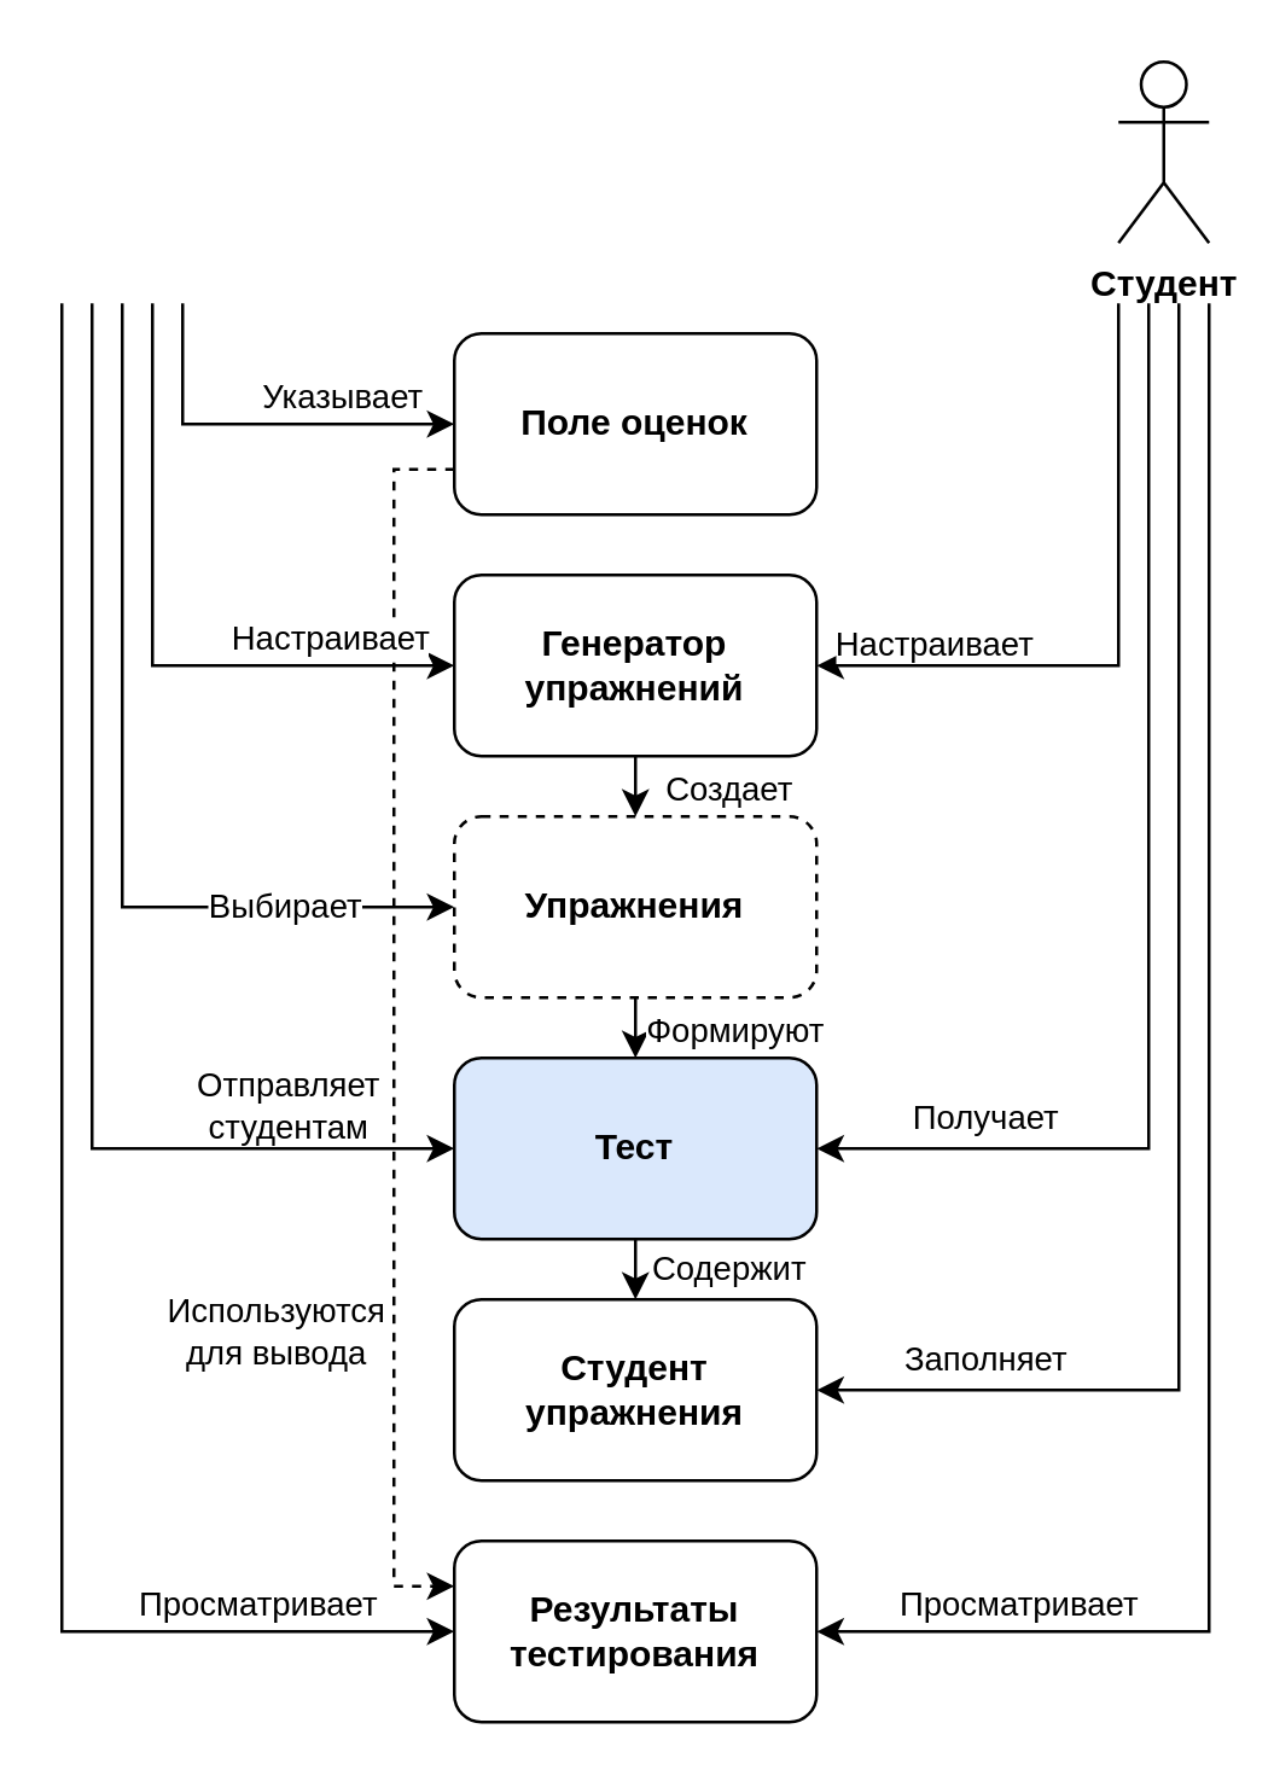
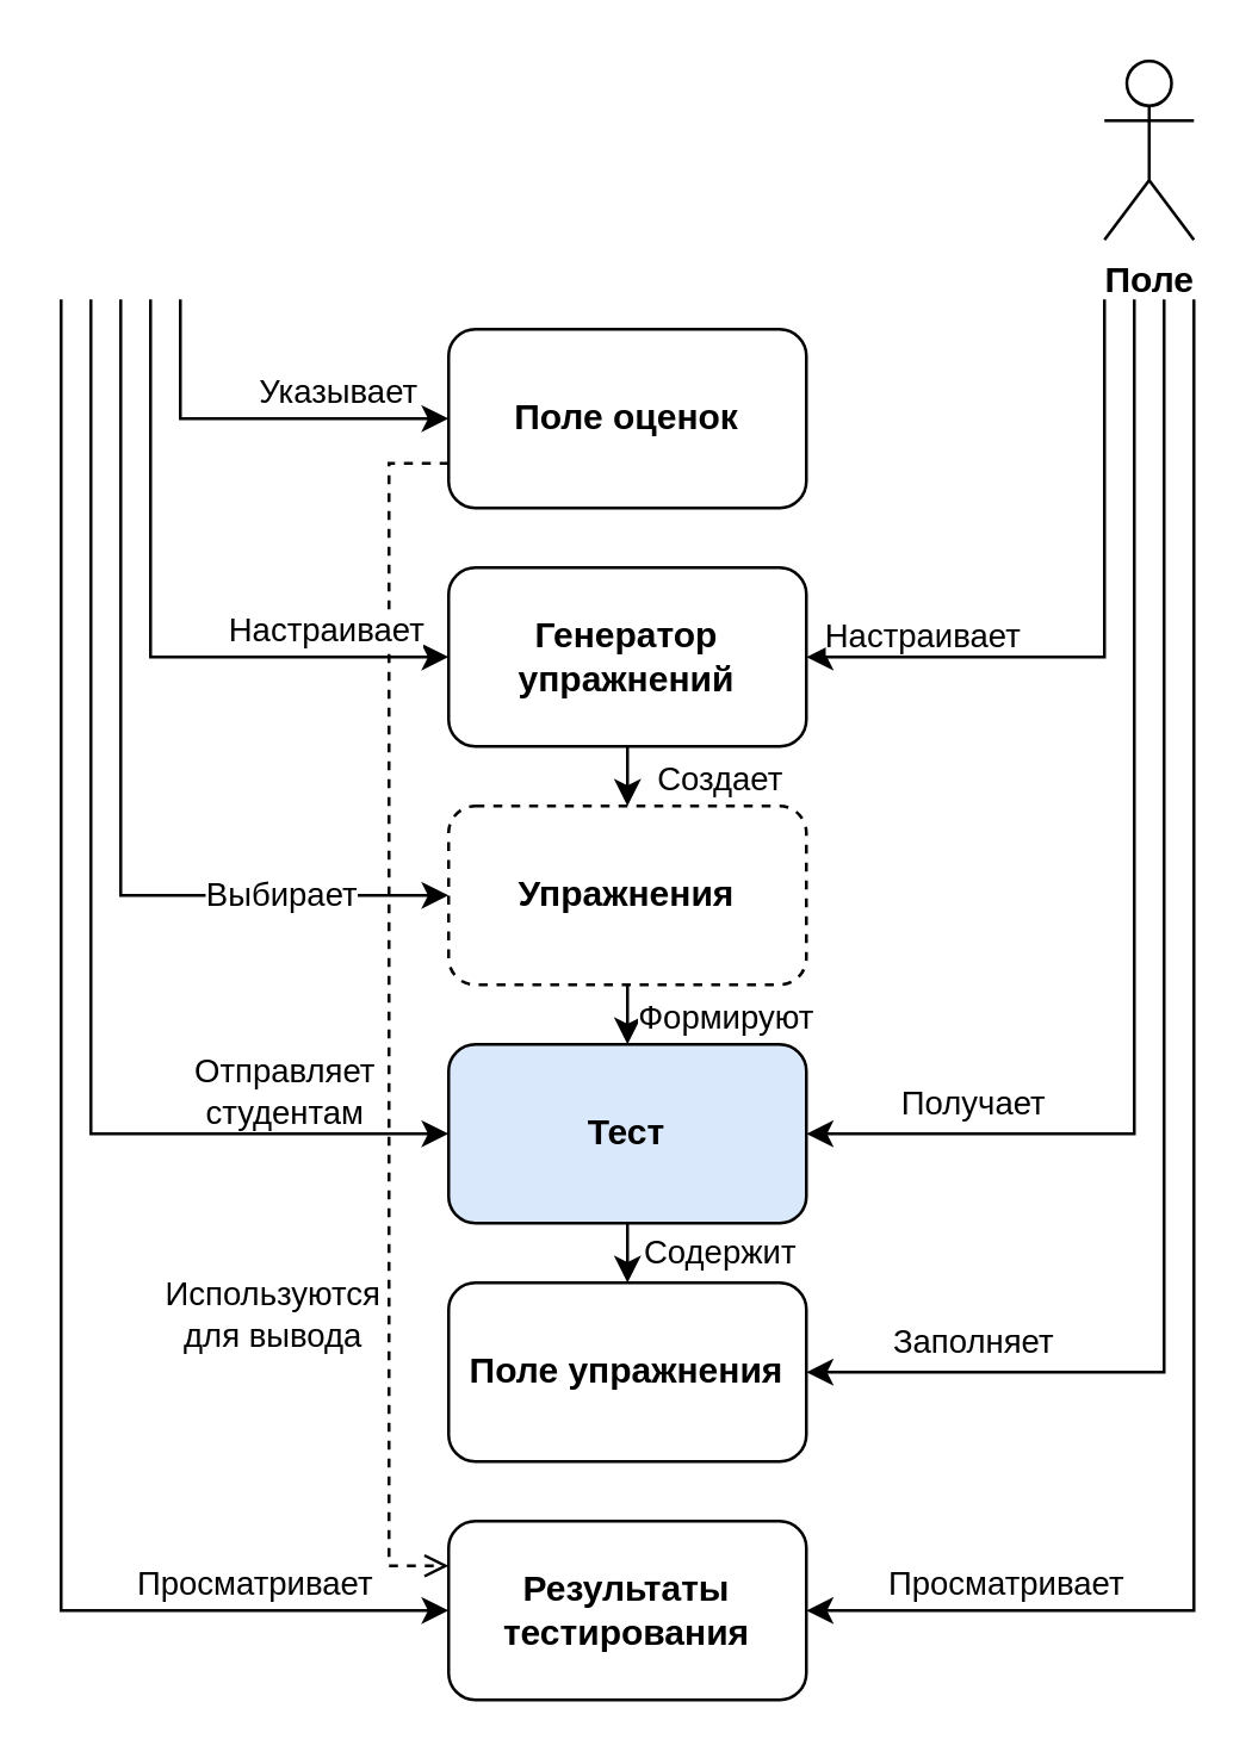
- <mxCell id="4" value="Студент" style="shape=umlActor;verticalLabelPosition=bottom;verticalAlign=top;html=1;outlineConnect=0;fontStyle=1" vertex="1" parent="1"><mxGeometry x="370" y="20" width="30" height="60" as="geometry" /></mxCell>
+ <mxCell id="4" value="Поле" style="shape=umlActor;verticalLabelPosition=bottom;verticalAlign=top;html=1;outlineConnect=0;fontStyle=1" vertex="1" parent="1"><mxGeometry x="370" y="20" width="30" height="60" as="geometry" /></mxCell>
- <mxCell id="17" value="Студент упражнения" style="rounded=1;whiteSpace=wrap;html=1;fontStyle=1" vertex="1" parent="1"><mxGeometry x="150" y="430" width="120" height="60" as="geometry" /></mxCell>
+ <mxCell id="17" value="Поле упражнения" style="rounded=1;whiteSpace=wrap;html=1;fontStyle=1" vertex="1" parent="1"><mxGeometry x="150" y="430" width="120" height="60" as="geometry" /></mxCell>
- <mxCell id="5" style="edgeStyle=orthogonalEdgeStyle;rounded=0;orthogonalLoop=1;jettySize=auto;html=1;exitX=0;exitY=0.75;exitDx=0;exitDy=0;entryX=0;entryY=0.25;entryDx=0;entryDy=0;dashed=1;" edge="1" parent="1" source="7" target="18"><mxGeometry relative="1" as="geometry" /></mxCell>
+ <mxCell id="5" style="edgeStyle=orthogonalEdgeStyle;rounded=0;orthogonalLoop=1;jettySize=auto;html=1;exitX=0;exitY=0.75;exitDx=0;exitDy=0;entryX=0;entryY=0.25;entryDx=0;entryDy=0;dashed=1;endArrow=open;" edge="1" parent="1" source="7" target="18"><mxGeometry relative="1" as="geometry" /></mxCell>
